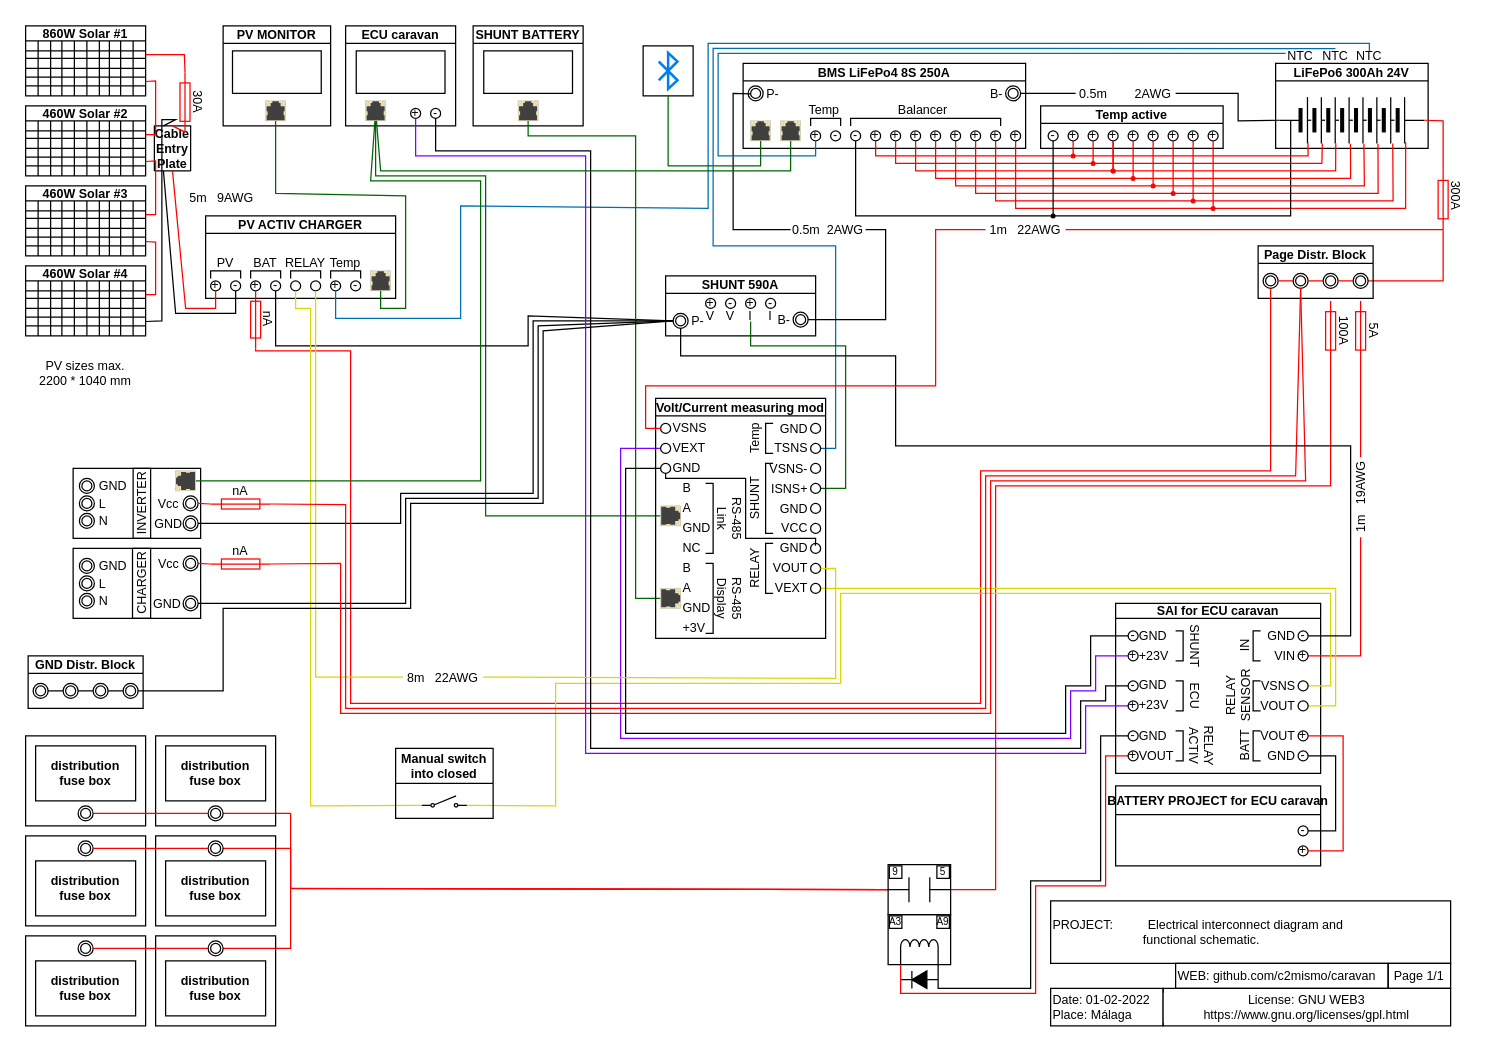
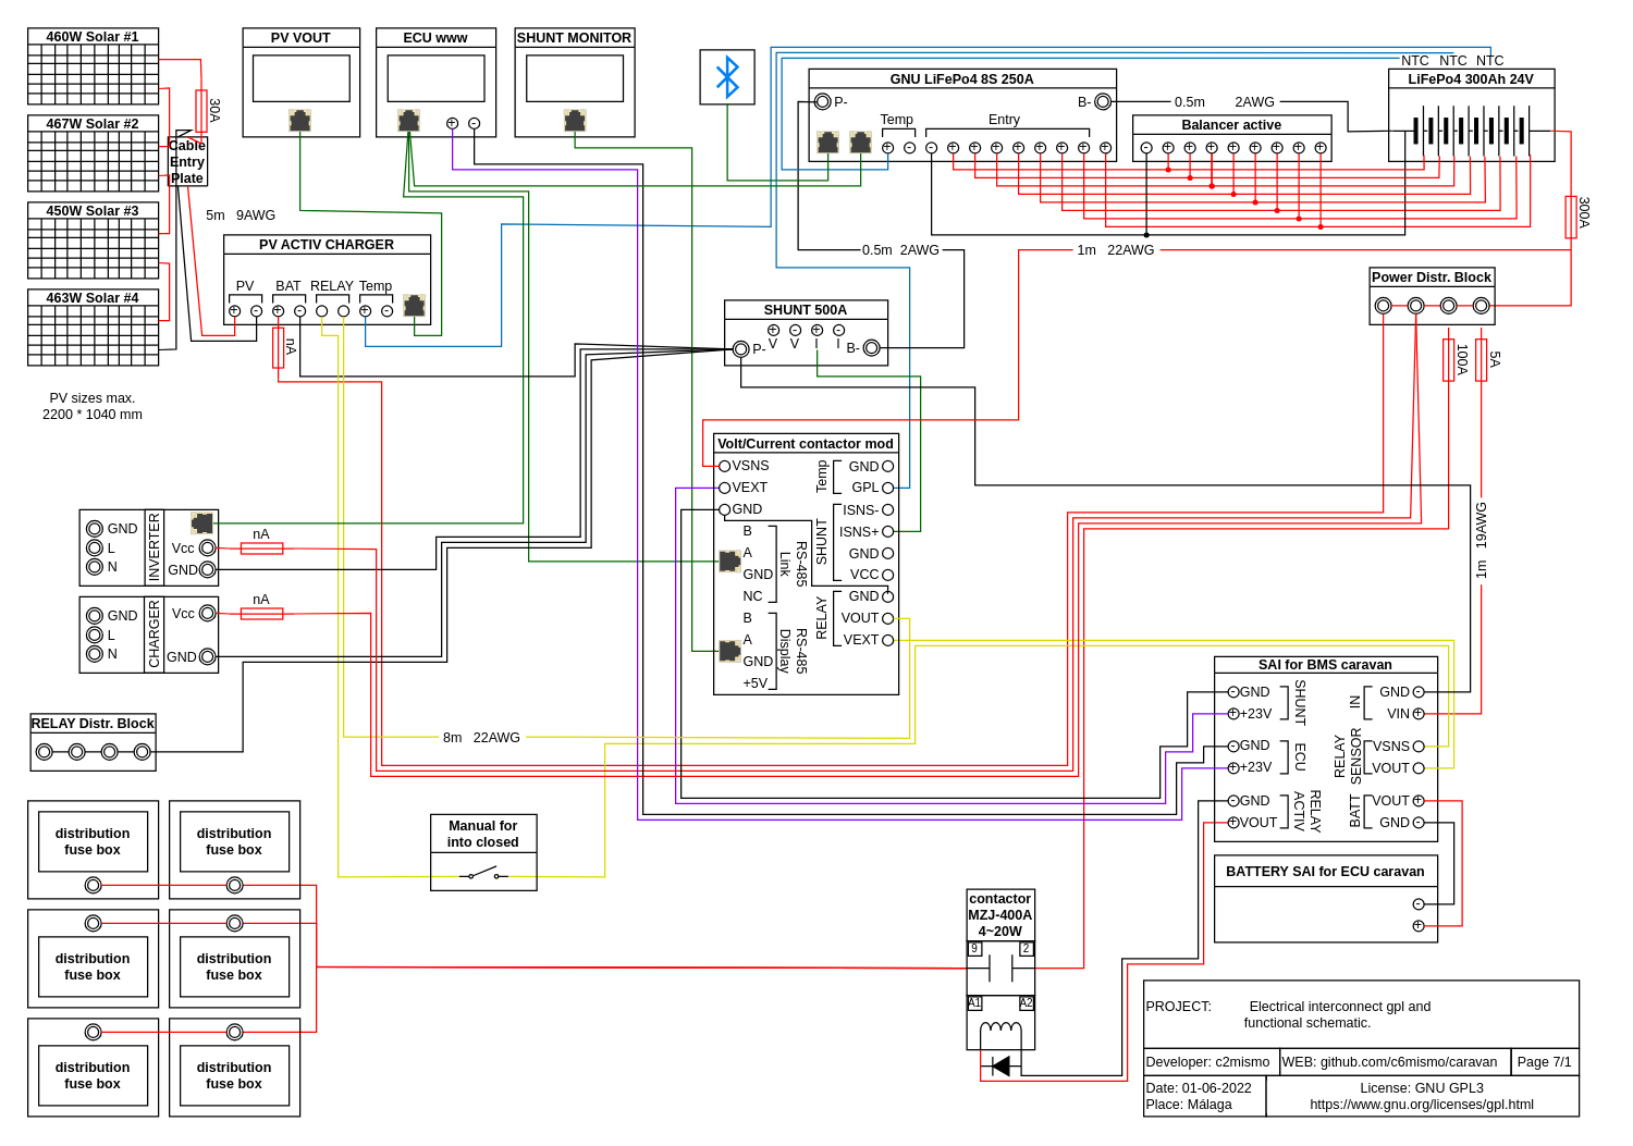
- <mxCell id="8" value="860W Solar #1" style="shape=table;startSize=12;container=1;collapsible=0;childLayout=tableLayout;fontStyle=1;align=center;fontSize=10;strokeColor=#000000;fillColor=none;fontColor=#000000;" parent="1" vertex="1"><mxGeometry x="20" y="20" width="96" height="56" as="geometry" /></mxCell>
+ <mxCell id="8" value="460W Solar #1" style="shape=table;startSize=12;container=1;collapsible=0;childLayout=tableLayout;fontStyle=1;align=center;fontSize=10;strokeColor=#000000;fillColor=none;fontColor=#000000;" parent="1" vertex="1"><mxGeometry x="20" y="20" width="96" height="56" as="geometry" /></mxCell>
- <mxCell id="304" value="PV MONITOR" style="swimlane;fontSize=10;startSize=14;spacingBottom=0;fontColor=#000000;strokeColor=#000000;fillColor=none;" parent="1" vertex="1"><mxGeometry x="178" y="20" width="86" height="80" as="geometry" /></mxCell>
+ <mxCell id="304" value="PV VOUT" style="swimlane;fontSize=10;startSize=14;spacingBottom=0;fontColor=#000000;strokeColor=#000000;fillColor=none;" parent="1" vertex="1"><mxGeometry x="178" y="20" width="86" height="80" as="geometry" /></mxCell>
- <mxCell id="427" value="ECU caravan" style="swimlane;fontSize=10;startSize=14;spacingBottom=0;fontColor=#000000;strokeColor=#000000;fillColor=none;" parent="1" vertex="1"><mxGeometry x="276" y="20" width="88" height="80" as="geometry" /></mxCell>
+ <mxCell id="427" value="ECU www" style="swimlane;fontSize=10;startSize=14;spacingBottom=0;fontColor=#000000;strokeColor=#000000;fillColor=none;" parent="1" vertex="1"><mxGeometry x="276" y="20" width="88" height="80" as="geometry" /></mxCell>
- <mxCell id="421" value="SHUNT BATTERY" style="swimlane;fontSize=10;startSize=14;spacingBottom=0;fontColor=#000000;strokeColor=#000000;fillColor=none;" parent="1" vertex="1"><mxGeometry x="378" y="20" width="88" height="80" as="geometry" /></mxCell>
+ <mxCell id="421" value="SHUNT MONITOR" style="swimlane;fontSize=10;startSize=14;spacingBottom=0;fontColor=#000000;strokeColor=#000000;fillColor=none;" parent="1" vertex="1"><mxGeometry x="378" y="20" width="88" height="80" as="geometry" /></mxCell>
- <mxCell id="309" value="BMS LiFePo4 8S 250A" style="swimlane;fontSize=10;fontColor=#000000;strokeColor=#000000;strokeWidth=1;fillColor=none;startSize=14;" parent="1" vertex="1"><mxGeometry x="594" y="50" width="226" height="68" as="geometry" /></mxCell>
+ <mxCell id="309" value="GNU LiFePo4 8S 250A" style="swimlane;fontSize=10;fontColor=#000000;strokeColor=#000000;strokeWidth=1;fillColor=none;startSize=14;" parent="1" vertex="1"><mxGeometry x="594" y="50" width="226" height="68" as="geometry" /></mxCell>
- <mxCell id="307" value="LiFePo6 300Ah 24V" style="swimlane;fontSize=10;fontColor=#000000;strokeColor=#000000;strokeWidth=1;fillColor=none;startSize=14;" parent="1" vertex="1"><mxGeometry x="1020" y="50" width="122" height="68" as="geometry" /></mxCell>
+ <mxCell id="307" value="LiFePo4 300Ah 24V" style="swimlane;fontSize=10;fontColor=#000000;strokeColor=#000000;strokeWidth=1;fillColor=none;startSize=14;" parent="1" vertex="1"><mxGeometry x="1020" y="50" width="122" height="68" as="geometry" /></mxCell>
- <mxCell id="319" value="Balancer" style="text;html=1;strokeColor=none;fillColor=none;align=center;verticalAlign=middle;whiteSpace=wrap;rounded=0;fontSize=10;fontColor=#000000;" parent="309" vertex="1"><mxGeometry x="119" y="32" width="50" height="10" as="geometry" /></mxCell>
+ <mxCell id="319" value="Entry" style="text;html=1;strokeColor=none;fillColor=none;align=center;verticalAlign=middle;whiteSpace=wrap;rounded=0;fontSize=10;fontColor=#000000;" parent="309" vertex="1"><mxGeometry x="119" y="32" width="50" height="10" as="geometry" /></mxCell>
- <mxCell id="75" value="460W Solar #2" style="shape=table;startSize=12;container=1;collapsible=0;childLayout=tableLayout;fontStyle=1;align=center;fontSize=10;strokeColor=#000000;fillColor=none;fontColor=#000000;" parent="1" vertex="1"><mxGeometry x="20" y="84" width="96" height="56" as="geometry" /></mxCell>
+ <mxCell id="75" value="467W Solar #2" style="shape=table;startSize=12;container=1;collapsible=0;childLayout=tableLayout;fontStyle=1;align=center;fontSize=10;strokeColor=#000000;fillColor=none;fontColor=#000000;" parent="1" vertex="1"><mxGeometry x="20" y="84" width="96" height="56" as="geometry" /></mxCell>
- <mxCell id="338" value="Temp active" style="swimlane;fontSize=10;fontColor=#000000;strokeColor=#000000;strokeWidth=1;fillColor=none;startSize=14;" parent="1" vertex="1"><mxGeometry x="832" y="84" width="146" height="34" as="geometry" /></mxCell>
+ <mxCell id="338" value="Balancer active" style="swimlane;fontSize=10;fontColor=#000000;strokeColor=#000000;strokeWidth=1;fillColor=none;startSize=14;" parent="1" vertex="1"><mxGeometry x="832" y="84" width="146" height="34" as="geometry" /></mxCell>
- <mxCell id="142" value="460W Solar #3" style="shape=table;startSize=12;container=1;collapsible=0;childLayout=tableLayout;fontStyle=1;align=center;fontSize=10;strokeColor=#000000;fillColor=none;fontColor=#000000;" parent="1" vertex="1"><mxGeometry x="20" y="148" width="96" height="56" as="geometry" /></mxCell>
+ <mxCell id="142" value="450W Solar #3" style="shape=table;startSize=12;container=1;collapsible=0;childLayout=tableLayout;fontStyle=1;align=center;fontSize=10;strokeColor=#000000;fillColor=none;fontColor=#000000;" parent="1" vertex="1"><mxGeometry x="20" y="148" width="96" height="56" as="geometry" /></mxCell>
- <mxCell id="374" value="Page Distr. Block" style="swimlane;fontSize=10;startSize=14;spacingBottom=0;fontColor=#000000;strokeColor=#000000;fillColor=none;" parent="1" vertex="1"><mxGeometry x="1006" y="196" width="92" height="42" as="geometry" /></mxCell>
+ <mxCell id="374" value="Power Distr. Block" style="swimlane;fontSize=10;startSize=14;spacingBottom=0;fontColor=#000000;strokeColor=#000000;fillColor=none;" parent="1" vertex="1"><mxGeometry x="1006" y="196" width="92" height="42" as="geometry" /></mxCell>
- <mxCell id="209" value="460W Solar #4" style="shape=table;startSize=12;container=1;collapsible=0;childLayout=tableLayout;fontStyle=1;align=center;fontSize=10;strokeColor=#000000;fillColor=none;fontColor=#000000;" parent="1" vertex="1"><mxGeometry x="20" y="212" width="96" height="56" as="geometry" /></mxCell>
+ <mxCell id="209" value="463W Solar #4" style="shape=table;startSize=12;container=1;collapsible=0;childLayout=tableLayout;fontStyle=1;align=center;fontSize=10;strokeColor=#000000;fillColor=none;fontColor=#000000;" parent="1" vertex="1"><mxGeometry x="20" y="212" width="96" height="56" as="geometry" /></mxCell>
- <mxCell id="392" value="SHUNT 590A" style="swimlane;fontSize=10;startSize=14;spacingBottom=0;fontColor=#000000;strokeColor=#000000;fillColor=none;" parent="1" vertex="1"><mxGeometry x="532" y="220" width="120" height="48" as="geometry" /></mxCell>
+ <mxCell id="392" value="SHUNT 500A" style="swimlane;fontSize=10;startSize=14;spacingBottom=0;fontColor=#000000;strokeColor=#000000;fillColor=none;" parent="1" vertex="1"><mxGeometry x="532" y="220" width="120" height="48" as="geometry" /></mxCell>
- <mxCell id="465" value="Volt/Current measuring mod" style="swimlane;fontSize=10;startSize=14;spacingBottom=0;fontColor=#000000;strokeColor=#000000;fillColor=none;" parent="464" vertex="1"><mxGeometry width="136" height="192" as="geometry" /></mxCell>
+ <mxCell id="465" value="Volt/Current contactor mod" style="swimlane;fontSize=10;startSize=14;spacingBottom=0;fontColor=#000000;strokeColor=#000000;fillColor=none;" parent="464" vertex="1"><mxGeometry width="136" height="192" as="geometry" /></mxCell>
- <mxCell id="474" value="TSNS" style="text;html=1;strokeColor=none;fillColor=none;align=right;verticalAlign=middle;whiteSpace=wrap;rounded=0;fontSize=10;fontColor=#000000;" parent="465" vertex="1"><mxGeometry x="92" y="34" width="32" height="10" as="geometry" /></mxCell>
+ <mxCell id="474" value="GPL" style="text;html=1;strokeColor=none;fillColor=none;align=right;verticalAlign=middle;whiteSpace=wrap;rounded=0;fontSize=10;fontColor=#000000;" parent="465" vertex="1"><mxGeometry x="92" y="34" width="32" height="10" as="geometry" /></mxCell>
- <mxCell id="477" value="VSNS-" style="text;html=1;strokeColor=none;fillColor=none;align=right;verticalAlign=middle;whiteSpace=wrap;rounded=0;fontSize=10;fontColor=#000000;" parent="464" vertex="1"><mxGeometry x="92" y="51" width="32" height="10" as="geometry" /></mxCell>
+ <mxCell id="477" value="ISNS-" style="text;html=1;strokeColor=none;fillColor=none;align=right;verticalAlign=middle;whiteSpace=wrap;rounded=0;fontSize=10;fontColor=#000000;" parent="464" vertex="1"><mxGeometry x="92" y="51" width="32" height="10" as="geometry" /></mxCell>
- <mxCell id="408" value="SAI for ECU caravan" style="swimlane;fontSize=10;fontColor=#000000;strokeColor=#000000;strokeWidth=1;fillColor=none;startSize=12;" parent="1" vertex="1"><mxGeometry x="892" y="482" width="164" height="136" as="geometry" /></mxCell>
+ <mxCell id="408" value="SAI for BMS caravan" style="swimlane;fontSize=10;fontColor=#000000;strokeColor=#000000;strokeWidth=1;fillColor=none;startSize=12;" parent="1" vertex="1"><mxGeometry x="892" y="482" width="164" height="136" as="geometry" /></mxCell>
- <mxCell id="505" value="+3V" style="text;html=1;strokeColor=none;fillColor=none;align=left;verticalAlign=middle;whiteSpace=wrap;rounded=0;fontSize=10;fontColor=#000000;" parent="464" vertex="1"><mxGeometry x="20" y="178" width="24" height="10" as="geometry" /></mxCell>
+ <mxCell id="505" value="+5V" style="text;html=1;strokeColor=none;fillColor=none;align=left;verticalAlign=middle;whiteSpace=wrap;rounded=0;fontSize=10;fontColor=#000000;" parent="464" vertex="1"><mxGeometry x="20" y="178" width="24" height="10" as="geometry" /></mxCell>
- <mxCell id="552" value="GND Distr. Block" style="swimlane;fontSize=10;startSize=14;spacingBottom=0;fontColor=#000000;strokeColor=#000000;fillColor=none;" parent="1" vertex="1"><mxGeometry x="22" y="524" width="92" height="42" as="geometry" /></mxCell>
+ <mxCell id="552" value="RELAY Distr. Block" style="swimlane;fontSize=10;startSize=14;spacingBottom=0;fontColor=#000000;strokeColor=#000000;fillColor=none;" parent="1" vertex="1"><mxGeometry x="22" y="524" width="92" height="42" as="geometry" /></mxCell>
- <mxCell id="633" value="Manual switch&#10;into closed" style="swimlane;fontSize=10;fontColor=#000000;strokeColor=#000000;fillColor=none;startSize=28;" parent="1" vertex="1"><mxGeometry x="316" y="598" width="78" height="56" as="geometry" /></mxCell>
+ <mxCell id="633" value="Manual for&#10;into closed" style="swimlane;fontSize=10;fontColor=#000000;strokeColor=#000000;fillColor=none;startSize=28;" parent="1" vertex="1"><mxGeometry x="316" y="598" width="78" height="56" as="geometry" /></mxCell>
- <mxCell id="597" value="BATTERY PROJECT for ECU caravan" style="swimlane;fillColor=none;fontSize=10;fontColor=#000000;strokeColor=#000000;" parent="1" vertex="1"><mxGeometry x="892" y="628" width="164" height="64" as="geometry" /></mxCell>
+ <mxCell id="597" value="BATTERY SAI for ECU caravan" style="swimlane;fillColor=none;fontSize=10;fontColor=#000000;strokeColor=#000000;" parent="1" vertex="1"><mxGeometry x="892" y="628" width="164" height="64" as="geometry" /></mxCell>
+ <mxCell id="523" value="&lt;span style=&quot;font-weight: 700&quot;&gt;contactor&lt;br&gt;MZJ-400A&lt;br&gt;4~20W&lt;br&gt;&lt;/span&gt;" style="rounded=0;whiteSpace=wrap;html=1;fontSize=10;fontColor=#000000;strokeColor=#000000;strokeWidth=1;fillColor=none;" parent="511" vertex="1"><mxGeometry width="50" height="38" as="geometry" /></mxCell>
- <mxCell id="517" value="5" style="text;html=1;strokeColor=#000000;fillColor=none;align=center;verticalAlign=middle;whiteSpace=wrap;rounded=0;fontSize=8;fontColor=#000000;" parent="511" vertex="1"><mxGeometry x="39" y="39" width="10" height="10" as="geometry" /></mxCell>
+ <mxCell id="517" value="2" style="text;html=1;strokeColor=#000000;fillColor=none;align=center;verticalAlign=middle;whiteSpace=wrap;rounded=0;fontSize=8;fontColor=#000000;" parent="511" vertex="1"><mxGeometry x="39" y="39" width="10" height="10" as="geometry" /></mxCell>
- <mxCell id="519" value="A3" style="text;html=1;strokeColor=#000000;fillColor=none;align=center;verticalAlign=middle;whiteSpace=wrap;rounded=0;fontSize=8;fontColor=#000000;" parent="511" vertex="1"><mxGeometry x="1" y="79" width="10" height="10" as="geometry" /></mxCell>
+ <mxCell id="519" value="A1" style="text;html=1;strokeColor=#000000;fillColor=none;align=center;verticalAlign=middle;whiteSpace=wrap;rounded=0;fontSize=8;fontColor=#000000;" parent="511" vertex="1"><mxGeometry x="1" y="79" width="10" height="10" as="geometry" /></mxCell>
- <mxCell id="518" value="A9" style="text;html=1;strokeColor=#000000;fillColor=none;align=center;verticalAlign=middle;whiteSpace=wrap;rounded=0;fontSize=8;fontColor=#000000;" parent="511" vertex="1"><mxGeometry x="39" y="79" width="10" height="10" as="geometry" /></mxCell>
+ <mxCell id="518" value="A2" style="text;html=1;strokeColor=#000000;fillColor=none;align=center;verticalAlign=middle;whiteSpace=wrap;rounded=0;fontSize=8;fontColor=#000000;" parent="511" vertex="1"><mxGeometry x="39" y="79" width="10" height="10" as="geometry" /></mxCell>
- <mxCell id="2" value="PROJECT:&amp;nbsp; &amp;nbsp; &amp;nbsp; &amp;nbsp; &amp;nbsp; Electrical interconnect diagram and &lt;br&gt;&amp;nbsp; &amp;nbsp; &amp;nbsp; &amp;nbsp; &amp;nbsp; &amp;nbsp; &amp;nbsp; &amp;nbsp; &amp;nbsp; &amp;nbsp; &amp;nbsp; &amp;nbsp; &amp;nbsp; functional schematic." style="rounded=0;whiteSpace=wrap;html=1;labelBackgroundColor=#FFFFFF;strokeColor=#000000;fillColor=none;fontSize=10;fontColor=#000000;align=left;" parent="1" vertex="1"><mxGeometry x="840" y="720" width="320" height="50" as="geometry" /></mxCell>
+ <mxCell id="2" value="PROJECT:&amp;nbsp; &amp;nbsp; &amp;nbsp; &amp;nbsp; &amp;nbsp; Electrical interconnect gpl and &lt;br&gt;&amp;nbsp; &amp;nbsp; &amp;nbsp; &amp;nbsp; &amp;nbsp; &amp;nbsp; &amp;nbsp; &amp;nbsp; &amp;nbsp; &amp;nbsp; &amp;nbsp; &amp;nbsp; &amp;nbsp; functional schematic." style="rounded=0;whiteSpace=wrap;html=1;labelBackgroundColor=#FFFFFF;strokeColor=#000000;fillColor=none;fontSize=10;fontColor=#000000;align=left;" parent="1" vertex="1"><mxGeometry x="840" y="720" width="320" height="50" as="geometry" /></mxCell>
+ <mxCell id="3" value="Developer: c2mismo" style="rounded=0;whiteSpace=wrap;html=1;labelBackgroundColor=#FFFFFF;strokeColor=#000000;fillColor=none;fontSize=10;fontColor=#000000;align=left;" parent="1" vertex="1"><mxGeometry x="840" y="770" width="100" height="20" as="geometry" /></mxCell>
- <mxCell id="4" value="WEB: github.com/c2mismo/caravan" style="rounded=0;whiteSpace=wrap;html=1;labelBackgroundColor=#FFFFFF;strokeColor=#000000;fillColor=none;fontSize=10;fontColor=#000000;align=left;" parent="1" vertex="1"><mxGeometry x="940" y="770" width="170" height="20" as="geometry" /></mxCell>
+ <mxCell id="4" value="WEB: github.com/c6mismo/caravan" style="rounded=0;whiteSpace=wrap;html=1;labelBackgroundColor=#FFFFFF;strokeColor=#000000;fillColor=none;fontSize=10;fontColor=#000000;align=left;" parent="1" vertex="1"><mxGeometry x="940" y="770" width="170" height="20" as="geometry" /></mxCell>
- <mxCell id="7" value="Page 1/1" style="rounded=0;whiteSpace=wrap;html=1;labelBackgroundColor=#FFFFFF;strokeColor=#000000;fillColor=none;fontSize=10;fontColor=#000000;align=center;" parent="1" vertex="1"><mxGeometry x="1110" y="770" width="50" height="20" as="geometry" /></mxCell>
+ <mxCell id="7" value="Page 7/1" style="rounded=0;whiteSpace=wrap;html=1;labelBackgroundColor=#FFFFFF;strokeColor=#000000;fillColor=none;fontSize=10;fontColor=#000000;align=center;" parent="1" vertex="1"><mxGeometry x="1110" y="770" width="50" height="20" as="geometry" /></mxCell>
- <mxCell id="5" value="Date: 01-02-2022&lt;br&gt;Place: Málaga" style="rounded=0;whiteSpace=wrap;html=1;labelBackgroundColor=#FFFFFF;strokeColor=#000000;fillColor=none;fontSize=10;fontColor=#000000;align=left;" parent="1" vertex="1"><mxGeometry x="840" y="790" width="90" height="30" as="geometry" /></mxCell>
+ <mxCell id="5" value="Date: 01-06-2022&lt;br&gt;Place: Málaga" style="rounded=0;whiteSpace=wrap;html=1;labelBackgroundColor=#FFFFFF;strokeColor=#000000;fillColor=none;fontSize=10;fontColor=#000000;align=left;" parent="1" vertex="1"><mxGeometry x="840" y="790" width="90" height="30" as="geometry" /></mxCell>
- <mxCell id="6" value="License: GNU WEB3 https://www.gnu.org/licenses/gpl.html" style="rounded=0;whiteSpace=wrap;html=1;labelBackgroundColor=#FFFFFF;strokeColor=#000000;fillColor=none;fontSize=10;fontColor=#000000;align=center;" parent="1" vertex="1"><mxGeometry x="930" y="790" width="230" height="30" as="geometry" /></mxCell>
+ <mxCell id="6" value="License: GNU GPL3 https://www.gnu.org/licenses/gpl.html" style="rounded=0;whiteSpace=wrap;html=1;labelBackgroundColor=#FFFFFF;strokeColor=#000000;fillColor=none;fontSize=10;fontColor=#000000;align=center;" parent="1" vertex="1"><mxGeometry x="930" y="790" width="230" height="30" as="geometry" /></mxCell>
